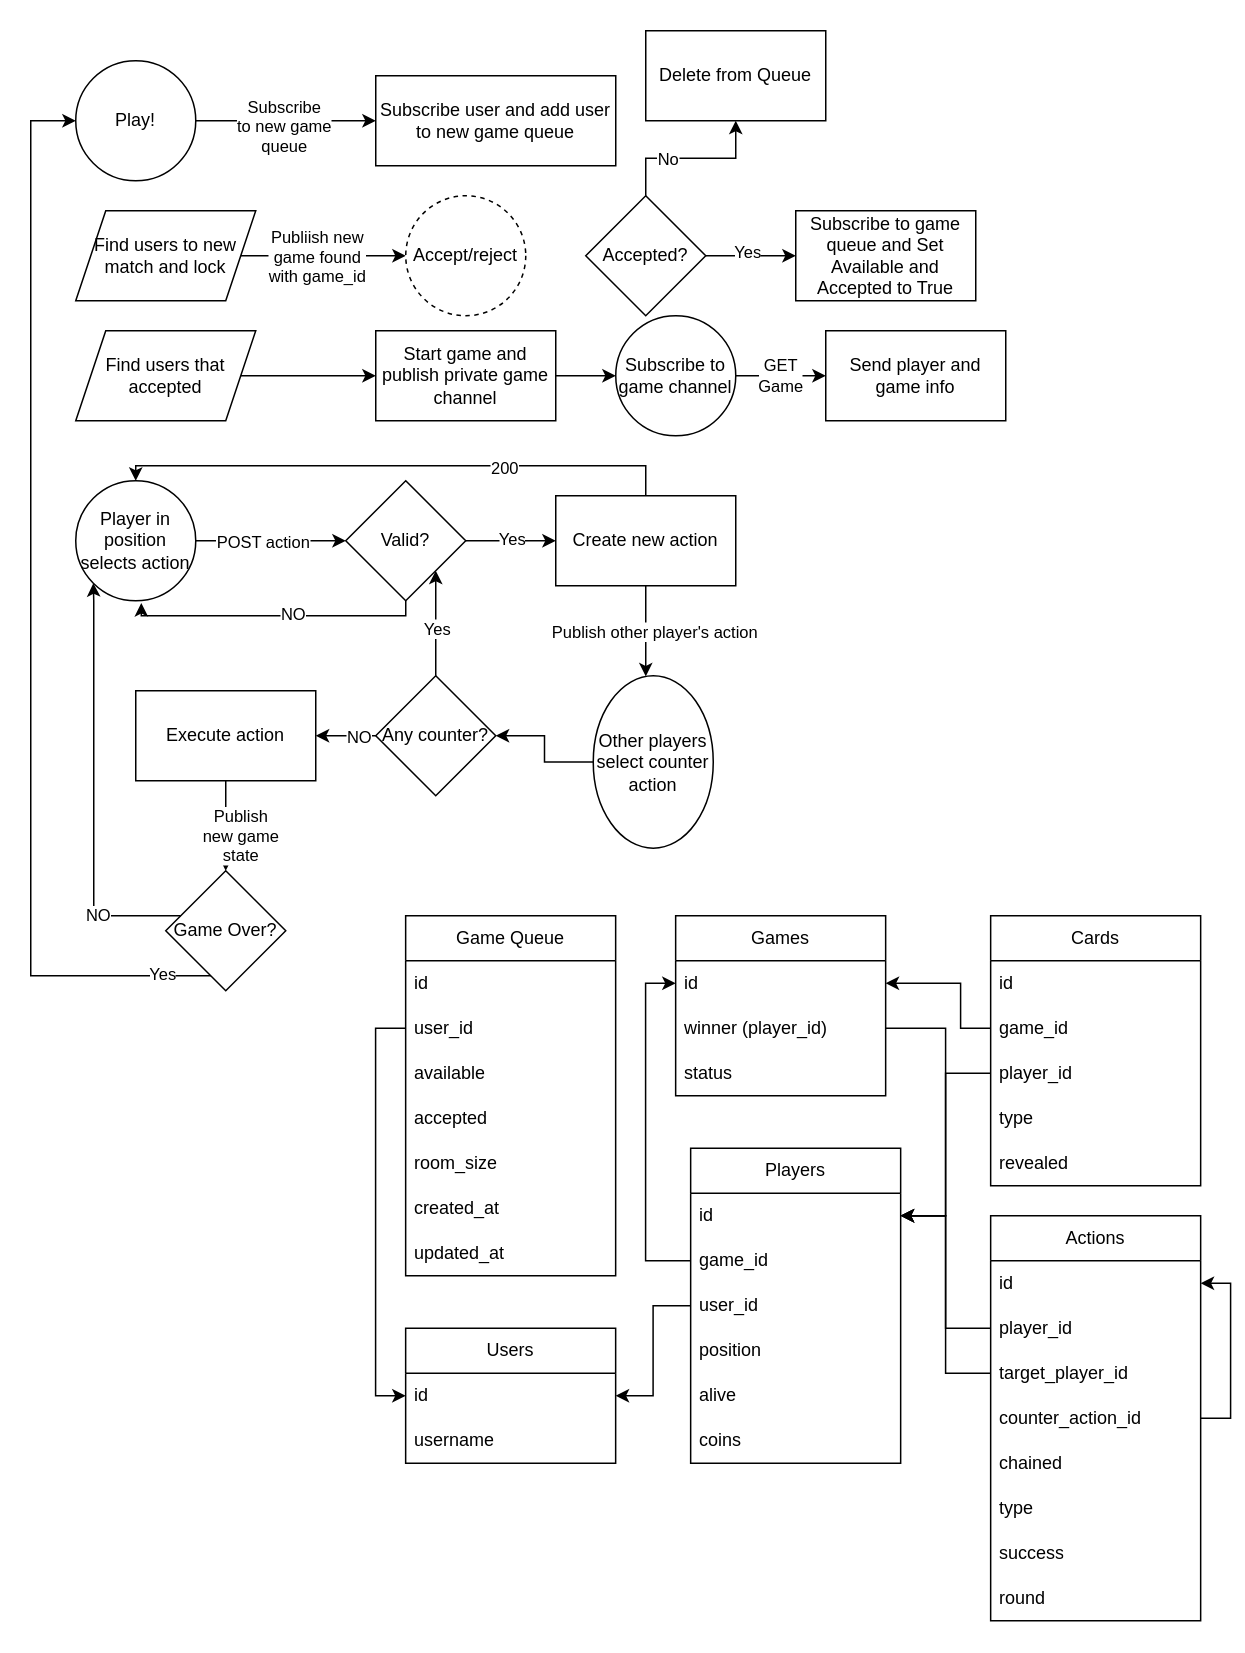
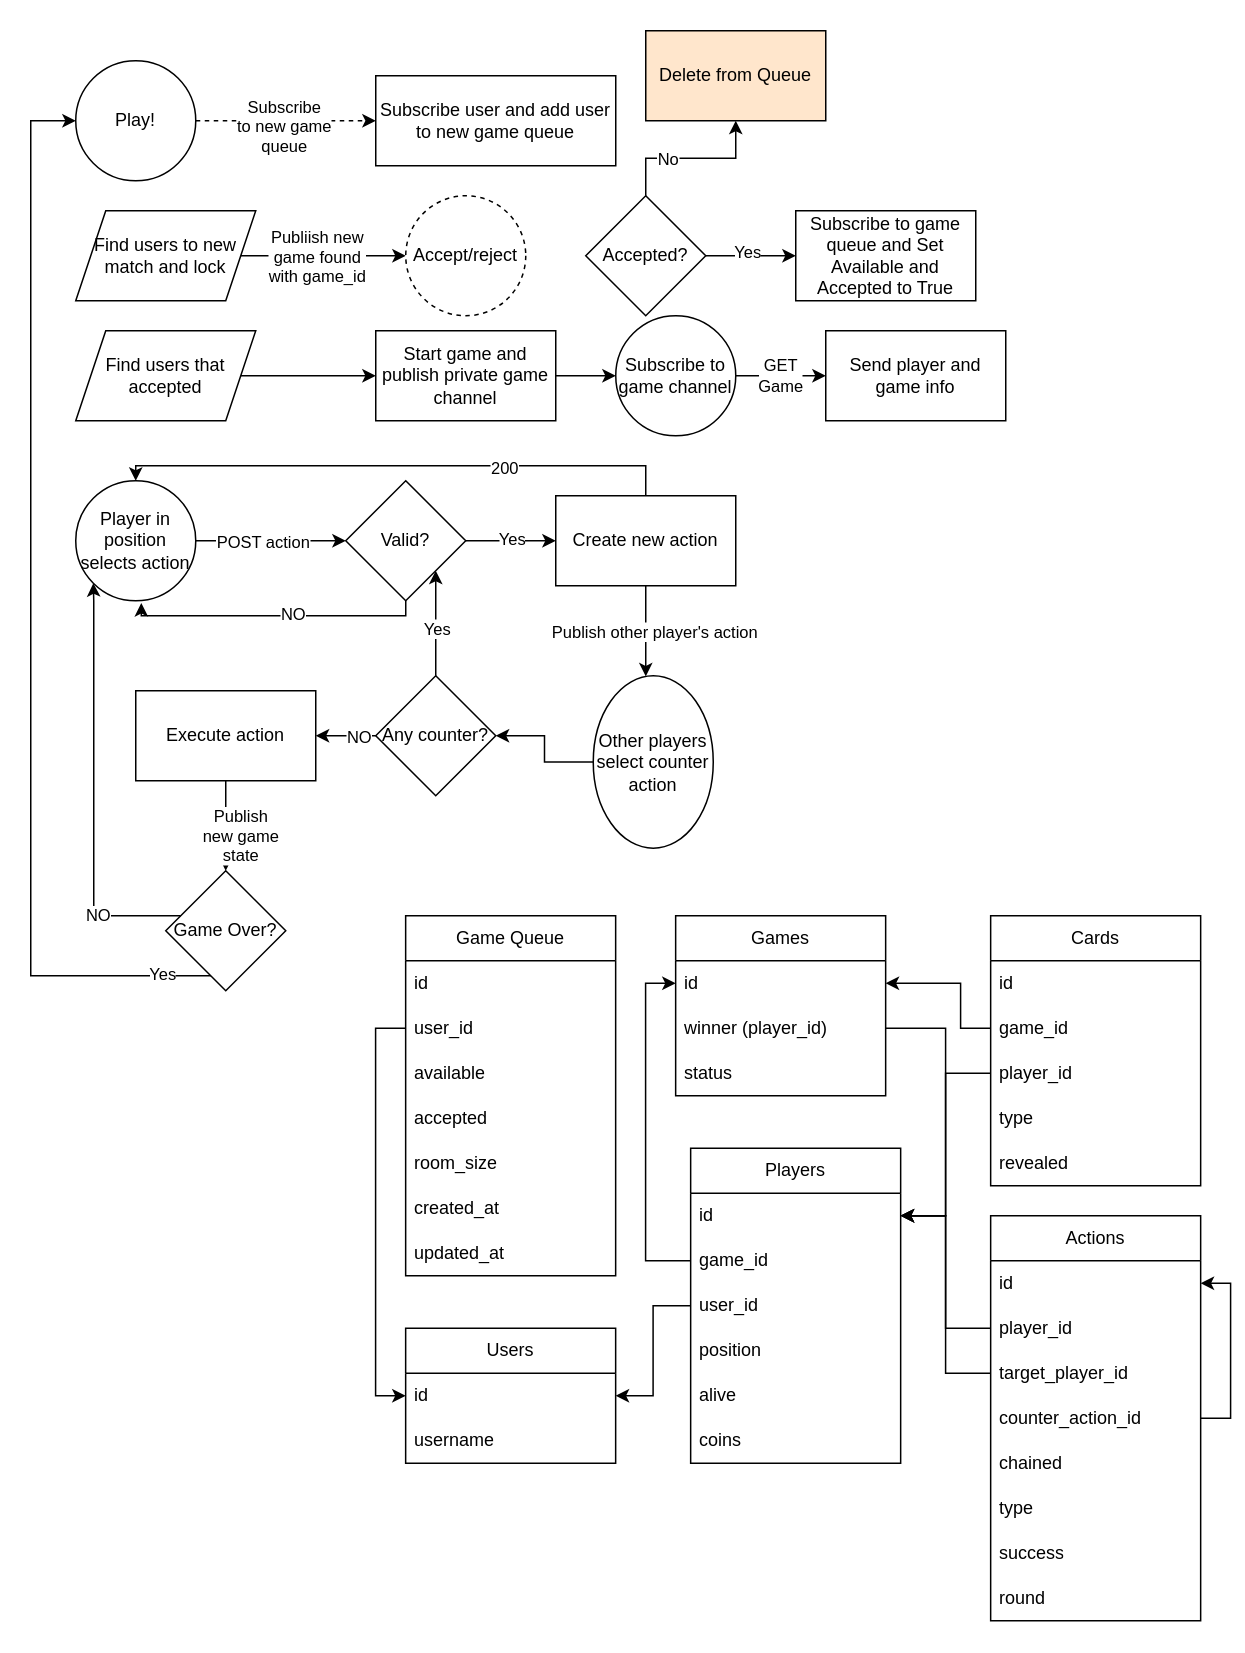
- <mxCell id="62" value="Delete from Queue" style="whiteSpace=wrap;html=1;" vertex="1" parent="1"><mxGeometry x="430" y="20" width="120" height="60" as="geometry" /></mxCell>
+ <mxCell id="62" value="Delete from Queue" style="whiteSpace=wrap;html=1;fillColor=#ffe6cc;" vertex="1" parent="1"><mxGeometry x="430" y="20" width="120" height="60" as="geometry" /></mxCell>
- <mxCell id="2" value="" style="edgeStyle=orthogonalEdgeStyle;rounded=0;orthogonalLoop=1;jettySize=auto;html=1;" edge="1" parent="1" source="4" target="5"><mxGeometry relative="1" as="geometry" /></mxCell>
+ <mxCell id="2" value="" style="edgeStyle=orthogonalEdgeStyle;rounded=0;orthogonalLoop=1;jettySize=auto;html=1;dashed=1;" edge="1" parent="1" source="4" target="5"><mxGeometry relative="1" as="geometry" /></mxCell>
